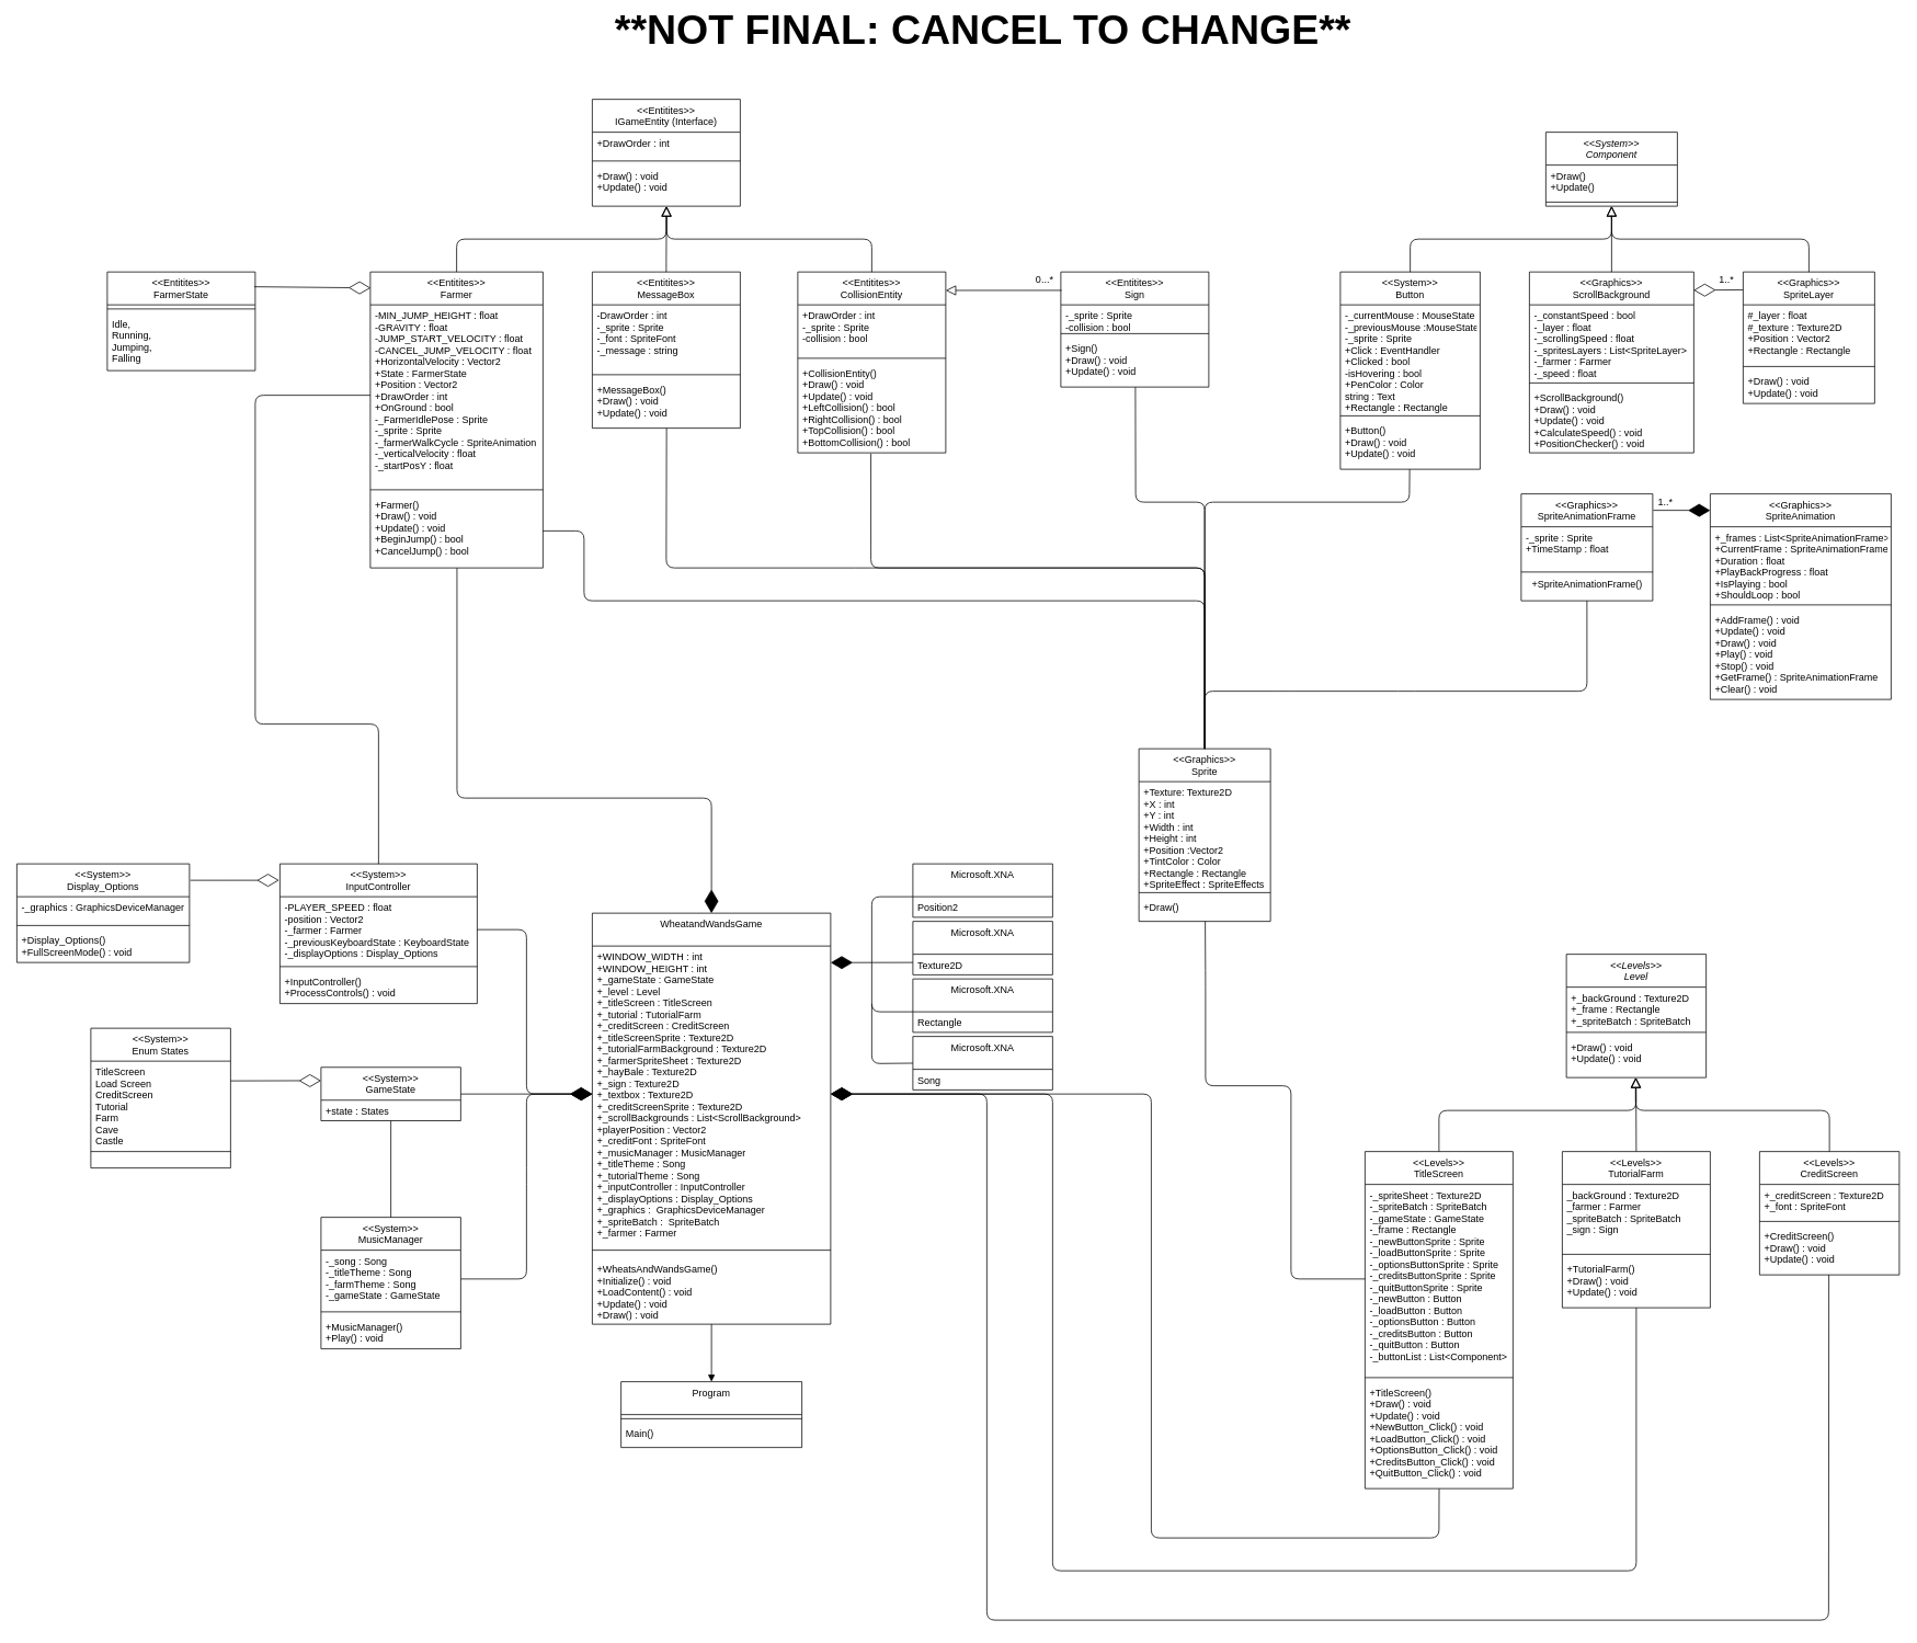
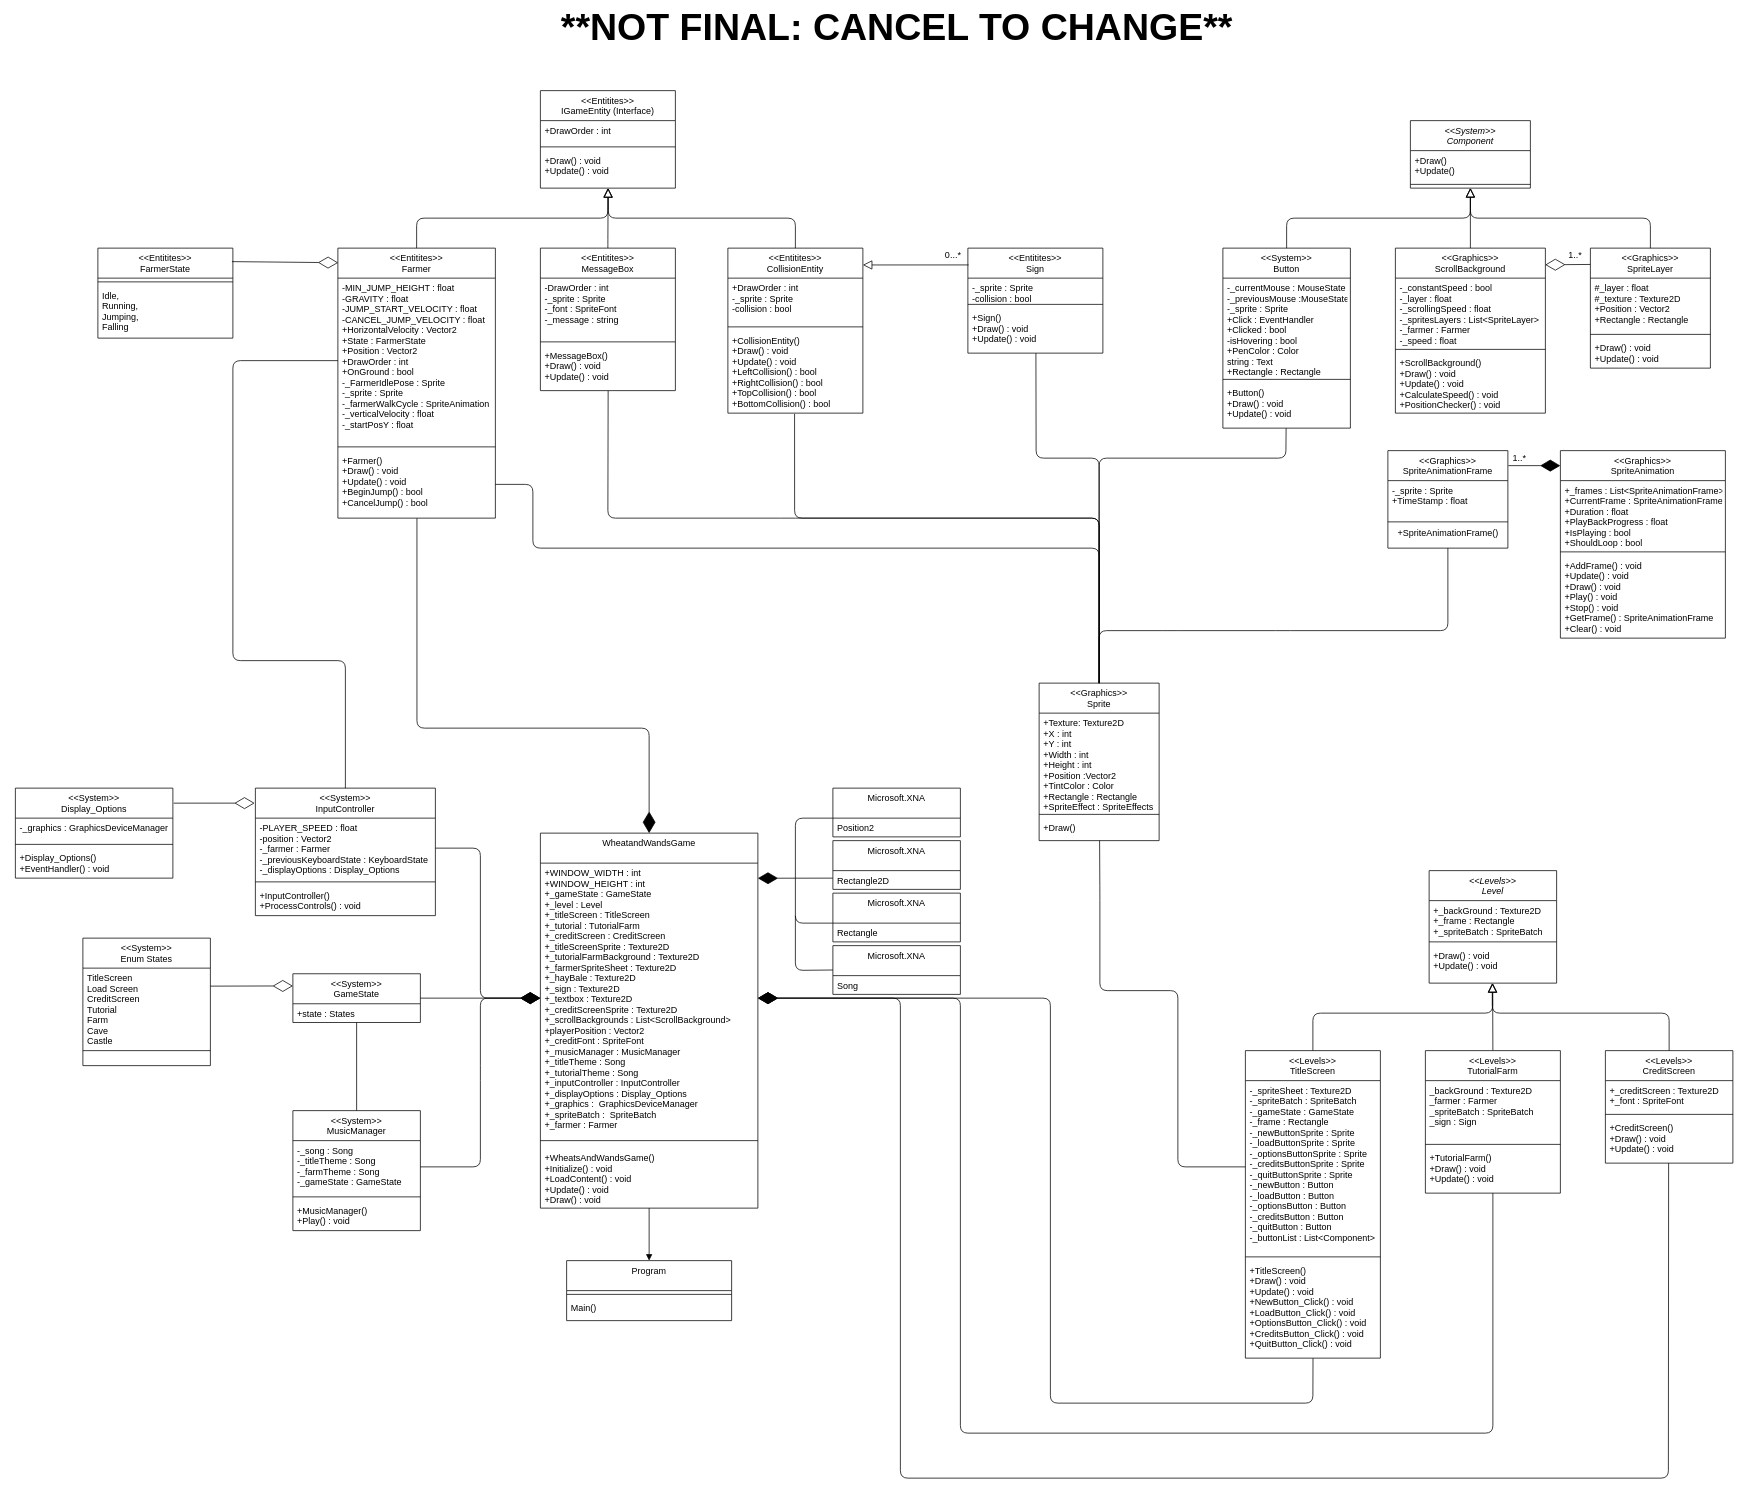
- <mxCell id="40" value="+Display_Options()&#10;+FullScreenMode() : void" style="text;align=left;verticalAlign=top;spacingLeft=4;spacingRight=4;overflow=hidden;rotatable=0;points=[[0,0.5],[1,0.5]];portConstraint=eastwest;" parent="37" vertex="1"><mxGeometry y="80" width="210" height="40" as="geometry" /></mxCell>
+ <mxCell id="40" value="+Display_Options()&#10;+EventHandler() : void" style="text;align=left;verticalAlign=top;spacingLeft=4;spacingRight=4;overflow=hidden;rotatable=0;points=[[0,0.5],[1,0.5]];portConstraint=eastwest;" parent="37" vertex="1"><mxGeometry y="80" width="210" height="40" as="geometry" /></mxCell>
- <mxCell id="132" value="Texture2D" style="text;align=left;verticalAlign=top;spacingLeft=4;spacingRight=4;overflow=hidden;rotatable=0;points=[[0,0.5],[1,0.5]];portConstraint=eastwest;" vertex="1" parent="131"><mxGeometry y="40" width="170" height="20" as="geometry" /></mxCell>
+ <mxCell id="132" value="Rectangle2D" style="text;align=left;verticalAlign=top;spacingLeft=4;spacingRight=4;overflow=hidden;rotatable=0;points=[[0,0.5],[1,0.5]];portConstraint=eastwest;" vertex="1" parent="131"><mxGeometry y="40" width="170" height="20" as="geometry" /></mxCell>
